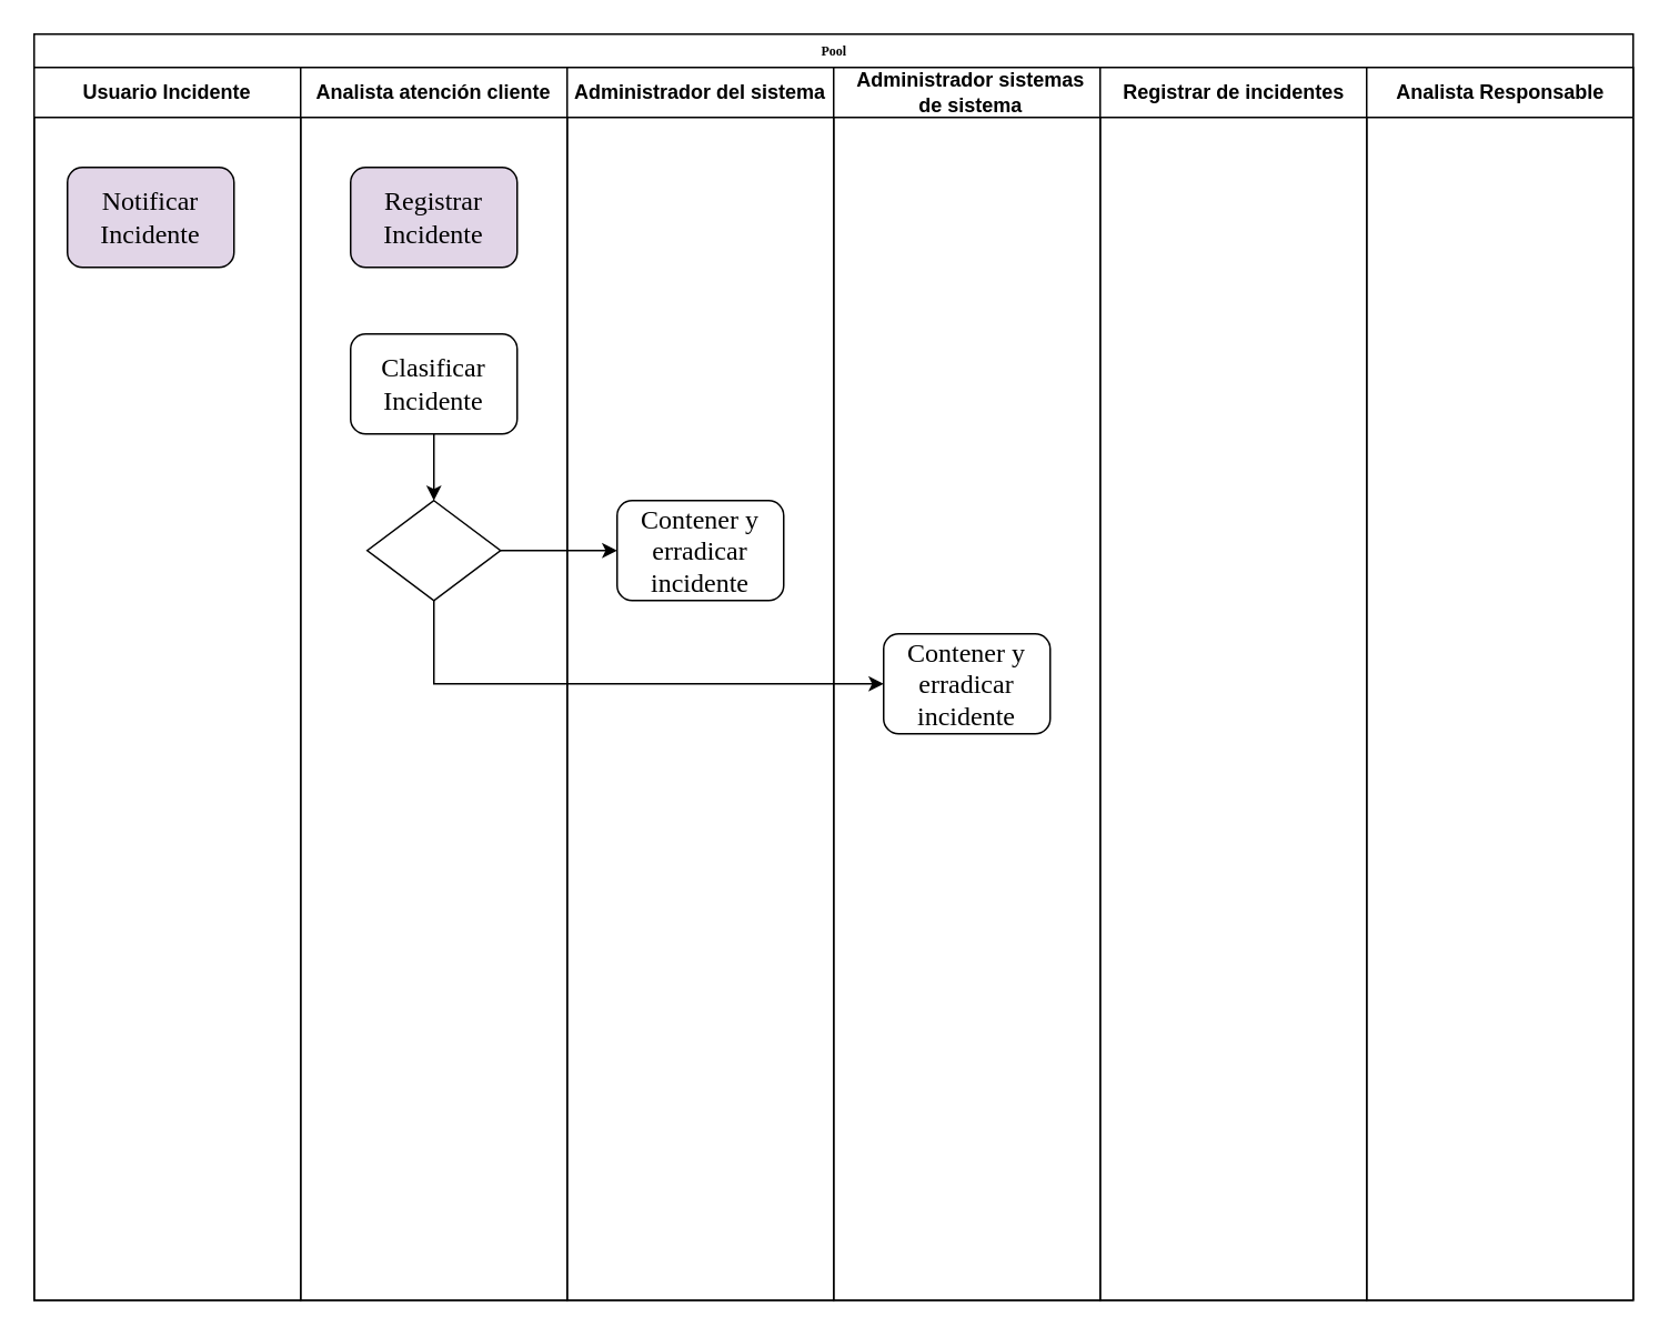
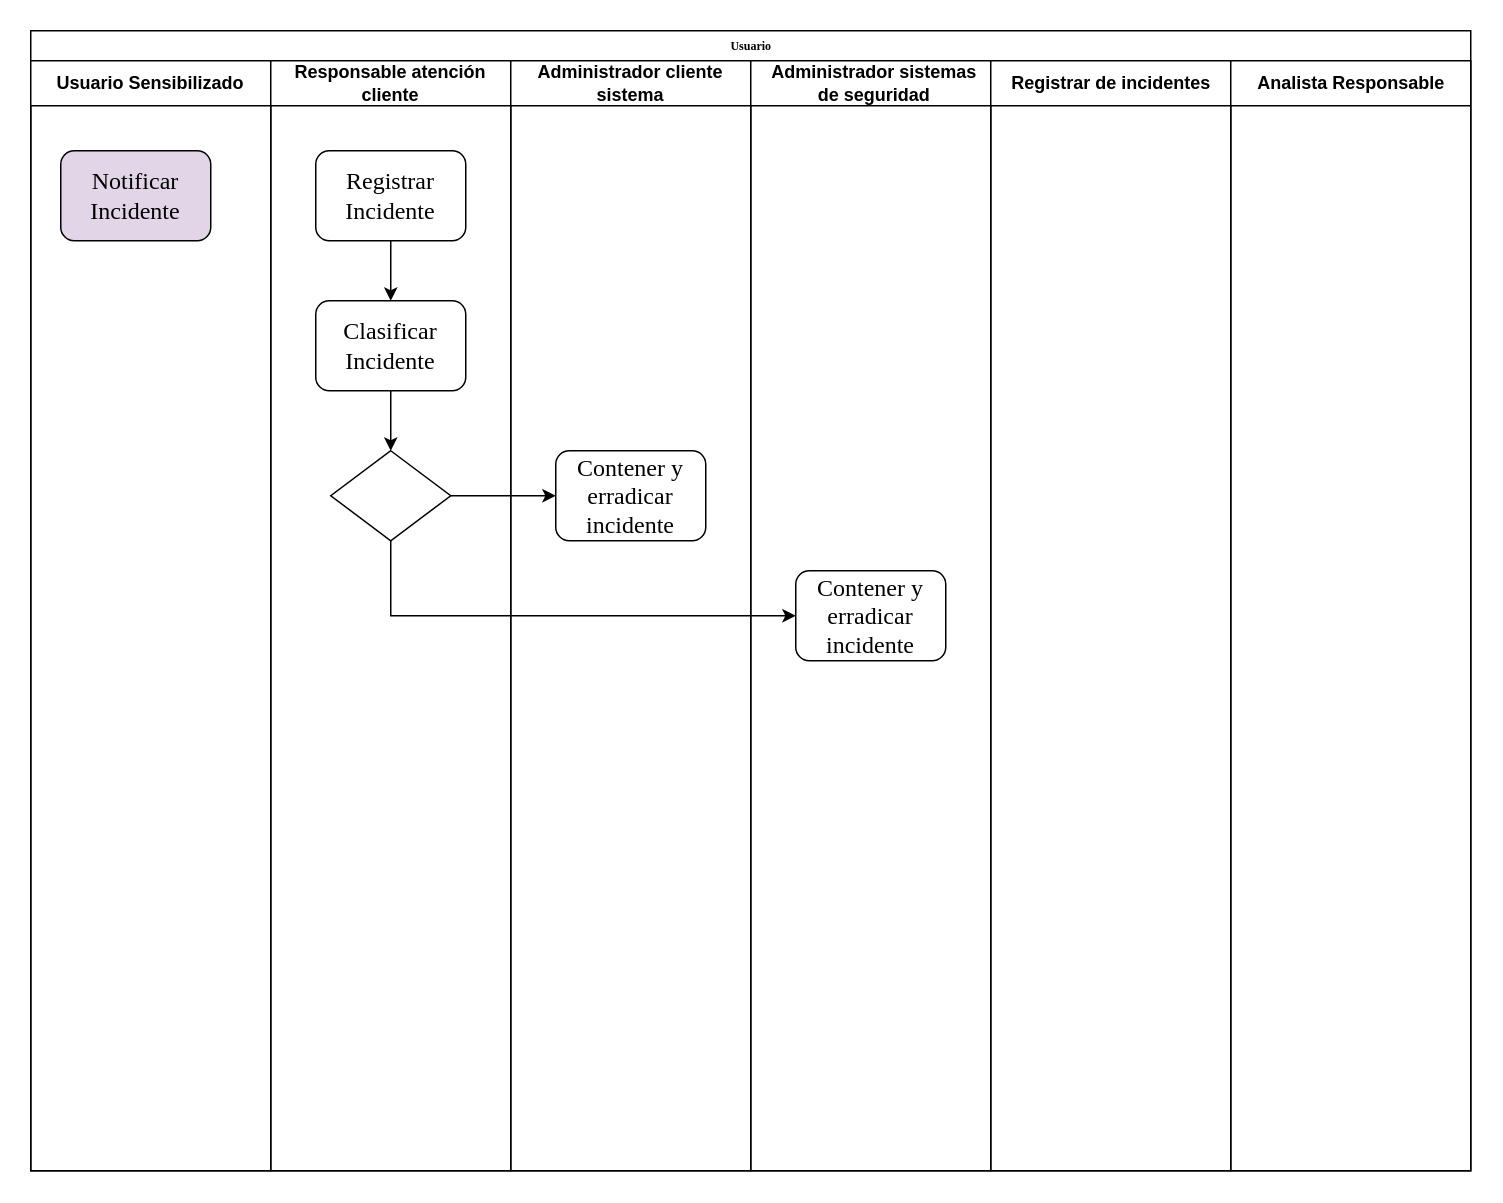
- <mxCell id="2" value="Pool" style="swimlane;html=1;childLayout=stackLayout;startSize=20;rounded=0;shadow=0;labelBackgroundColor=none;strokeWidth=1;fontFamily=Verdana;fontSize=8;align=center;" parent="1" vertex="1"><mxGeometry x="20" y="20" width="960" height="760" as="geometry" /></mxCell>
+ <mxCell id="2" value="Usuario" style="swimlane;html=1;childLayout=stackLayout;startSize=20;rounded=0;shadow=0;labelBackgroundColor=none;strokeWidth=1;fontFamily=Verdana;fontSize=8;align=center;" parent="1" vertex="1"><mxGeometry x="20" y="20" width="960" height="760" as="geometry" /></mxCell>
- <mxCell id="3" value="Usuario Incidente" style="swimlane;html=1;startSize=30;whiteSpace=wrap;" parent="2" vertex="1"><mxGeometry y="20" width="160" height="740" as="geometry" /></mxCell>
+ <mxCell id="3" value="Usuario Sensibilizado" style="swimlane;html=1;startSize=30;whiteSpace=wrap;" parent="2" vertex="1"><mxGeometry y="20" width="160" height="740" as="geometry" /></mxCell>
- <mxCell id="5" value="Analista atención cliente" style="swimlane;html=1;startSize=30;whiteSpace=wrap;" parent="2" vertex="1"><mxGeometry x="160" y="20" width="160" height="740" as="geometry" /></mxCell>
+ <mxCell id="5" value="Responsable atención cliente" style="swimlane;html=1;startSize=30;whiteSpace=wrap;" parent="2" vertex="1"><mxGeometry x="160" y="20" width="160" height="740" as="geometry" /></mxCell>
- <mxCell id="11" value="Administrador del sistema" style="swimlane;html=1;startSize=30;whiteSpace=wrap;" parent="2" vertex="1"><mxGeometry x="320" y="20" width="160" height="740" as="geometry" /></mxCell>
+ <mxCell id="11" value="Administrador cliente sistema" style="swimlane;html=1;startSize=30;whiteSpace=wrap;" parent="2" vertex="1"><mxGeometry x="320" y="20" width="160" height="740" as="geometry" /></mxCell>
- <mxCell id="13" value="Administrador sistemas de sistema" style="swimlane;html=1;startSize=30;whiteSpace=wrap;spacing=2;spacingLeft=9;spacingRight=4;" parent="2" vertex="1"><mxGeometry x="480" y="20" width="160" height="740" as="geometry" /></mxCell>
+ <mxCell id="13" value="Administrador sistemas de seguridad" style="swimlane;html=1;startSize=30;whiteSpace=wrap;spacing=2;spacingLeft=9;spacingRight=4;" parent="2" vertex="1"><mxGeometry x="480" y="20" width="160" height="740" as="geometry" /></mxCell>
- <mxCell id="7" value="Registrar Incidente" style="rounded=1;whiteSpace=wrap;html=1;shadow=0;labelBackgroundColor=none;strokeWidth=1;fontFamily=Verdana;fontSize=16;align=center;fillColor=#e1d5e7;" parent="5" vertex="1"><mxGeometry x="30" y="60" width="100" height="60" as="geometry" /></mxCell>
+ <mxCell id="7" value="Registrar Incidente" style="rounded=1;whiteSpace=wrap;html=1;shadow=0;labelBackgroundColor=none;strokeWidth=1;fontFamily=Verdana;fontSize=16;align=center;" parent="5" vertex="1"><mxGeometry x="30" y="60" width="100" height="60" as="geometry" /></mxCell>
+ <mxCell id="6" style="edgeStyle=orthogonalEdgeStyle;rounded=0;orthogonalLoop=1;jettySize=auto;html=1;entryX=0.5;entryY=0;entryDx=0;entryDy=0;" edge="1" parent="5" source="7" target="9"><mxGeometry relative="1" as="geometry" /></mxCell>
